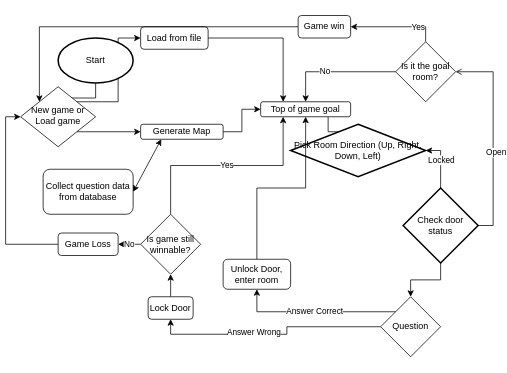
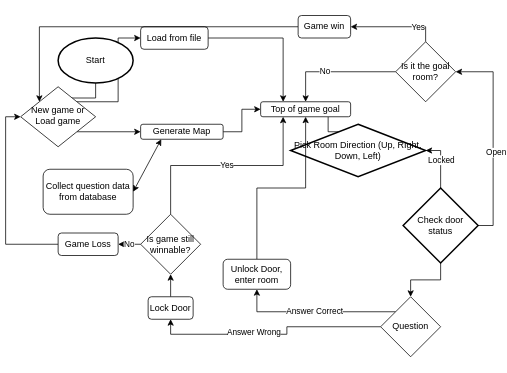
- <mxCell id="15" style="edgeStyle=orthogonalEdgeStyle;rounded=0;orthogonalLoop=1;jettySize=auto;html=1;exitX=1;exitY=0.5;exitDx=0;exitDy=0;exitPerimeter=0;entryX=1;entryY=0.5;entryDx=0;entryDy=0;endArrow=open;" edge="1" parent="1" source="20" target="35"><mxGeometry relative="1" as="geometry" /></mxCell>
+ <mxCell id="15" style="edgeStyle=orthogonalEdgeStyle;rounded=0;orthogonalLoop=1;jettySize=auto;html=1;exitX=1;exitY=0.5;exitDx=0;exitDy=0;exitPerimeter=0;entryX=1;entryY=0.5;entryDx=0;entryDy=0;" edge="1" parent="1" source="20" target="35"><mxGeometry relative="1" as="geometry" /></mxCell>
